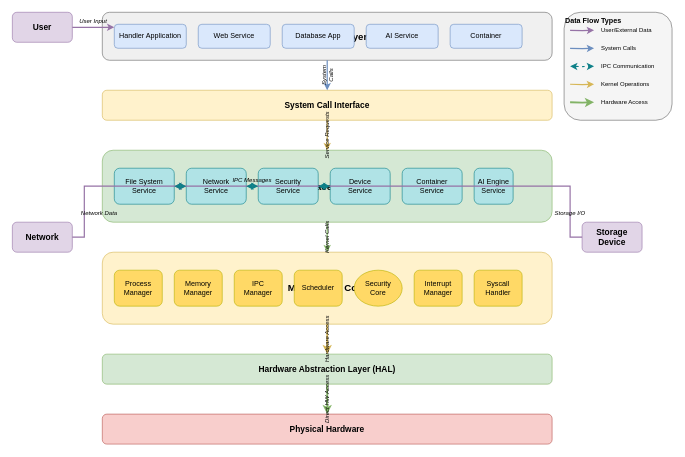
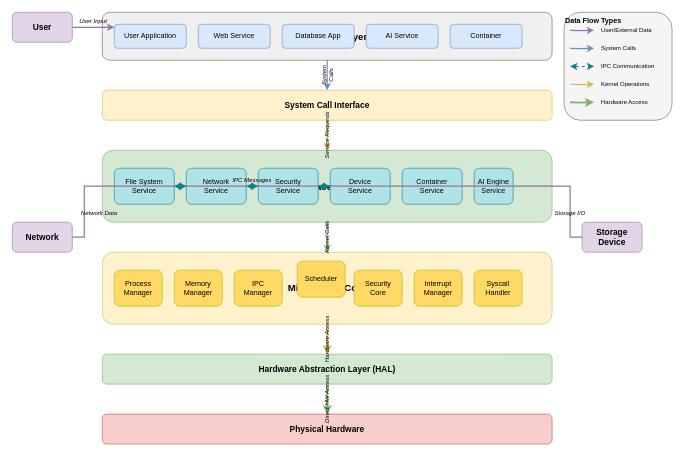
- <mxCell id="6" value="Handler Application" style="rounded=1;whiteSpace=wrap;html=1;fillColor=#dae8fc;strokeColor=#6c8ebf" vertex="1" parent="1"><mxGeometry x="190" y="40" width="120" height="40" as="geometry" /></mxCell>
+ <mxCell id="6" value="User Application" style="rounded=1;whiteSpace=wrap;html=1;fillColor=#dae8fc;strokeColor=#6c8ebf" vertex="1" parent="1"><mxGeometry x="190" y="40" width="120" height="40" as="geometry" /></mxCell>
- <mxCell id="23" value="Scheduler" style="rounded=1;whiteSpace=wrap;html=1;fillColor=#ffd966;strokeColor=#b8b000" vertex="1" parent="1"><mxGeometry x="490" y="450" width="80" height="60" as="geometry" /></mxCell>
+ <mxCell id="23" value="Scheduler" style="rounded=1;whiteSpace=wrap;html=1;fillColor=#ffd966;strokeColor=#b8b000" vertex="1" parent="1"><mxGeometry x="495" y="435" width="80" height="60" as="geometry" /></mxCell>
- <mxCell id="24" value="Security&#10;Core" style="ellipse;whiteSpace=wrap;html=1;fillColor=#ffd966;strokeColor=#b8b000;" vertex="1" parent="1"><mxGeometry x="590" y="450" width="80" height="60" as="geometry" /></mxCell>
+ <mxCell id="24" value="Security&#10;Core" style="rounded=1;whiteSpace=wrap;html=1;fillColor=#ffd966;strokeColor=#b8b000" vertex="1" parent="1"><mxGeometry x="590" y="450" width="80" height="60" as="geometry" /></mxCell>
